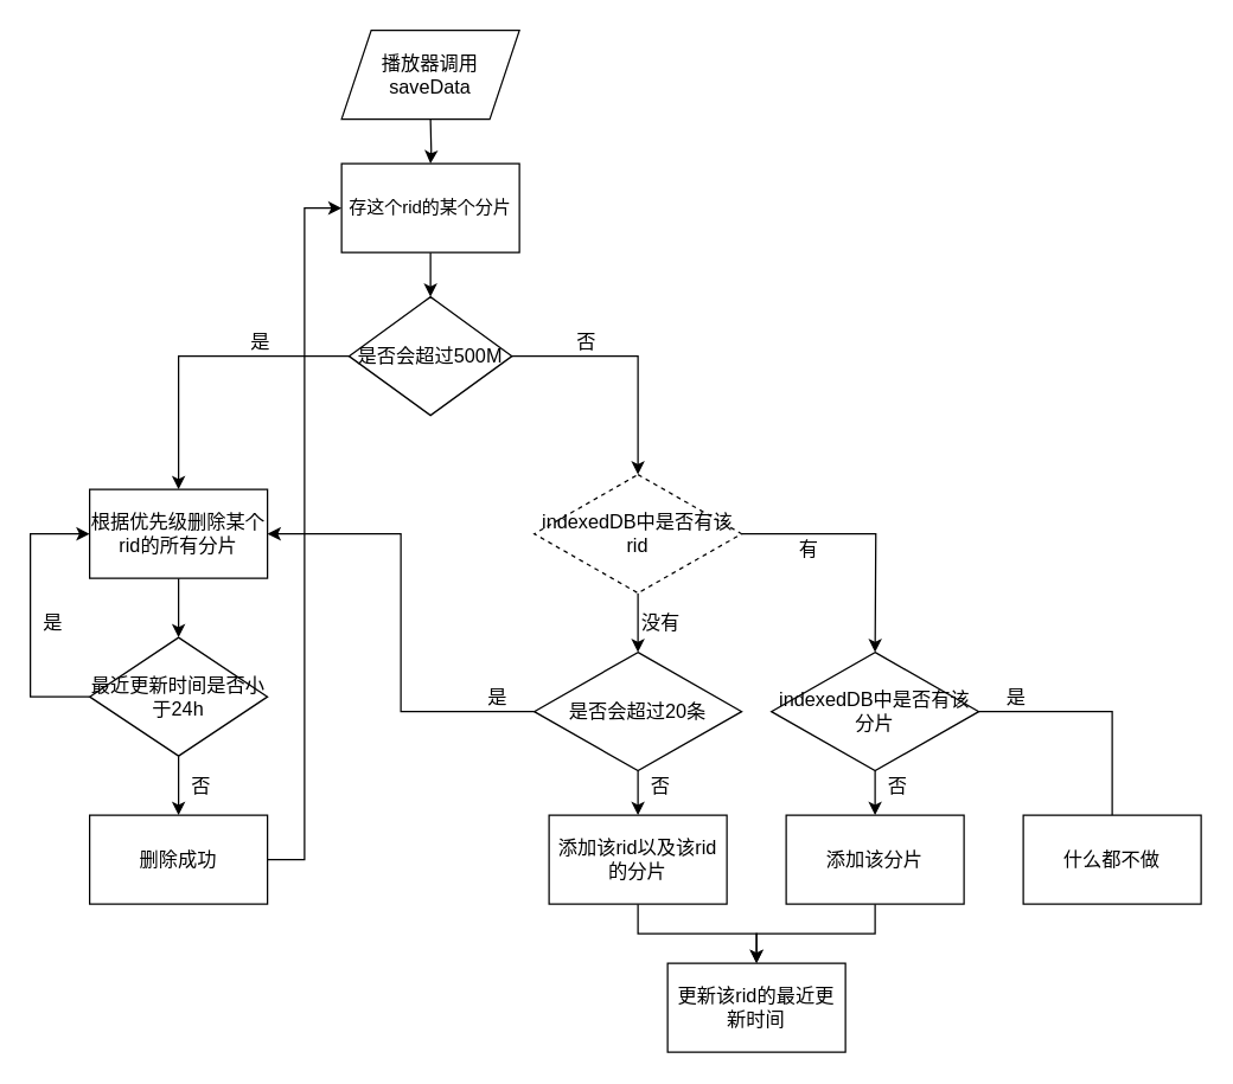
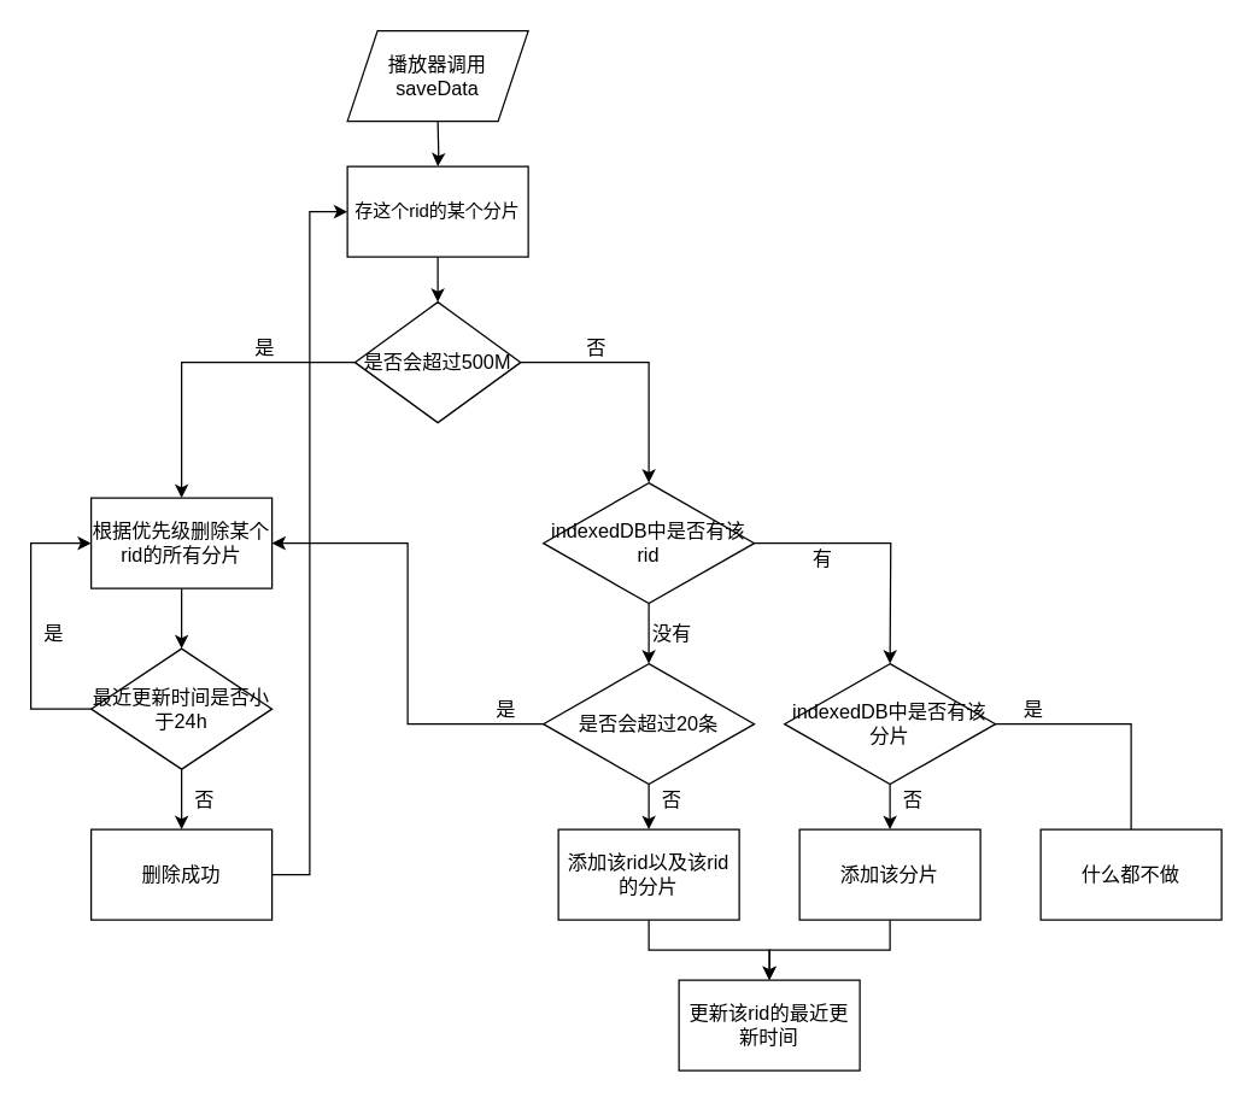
- <mxCell id="21" value="&lt;span&gt;indexedDB中是否有该rid&lt;/span&gt;" style="rhombus;whiteSpace=wrap;html=1;rounded=0;fontSize=13;dashed=1;" vertex="1" parent="1"><mxGeometry x="360" y="320" width="140" height="80" as="geometry" /></mxCell>
+ <mxCell id="21" value="&lt;span&gt;indexedDB中是否有该rid&lt;/span&gt;" style="rhombus;whiteSpace=wrap;html=1;rounded=0;fontSize=13;" vertex="1" parent="1"><mxGeometry x="360" y="320" width="140" height="80" as="geometry" /></mxCell>
